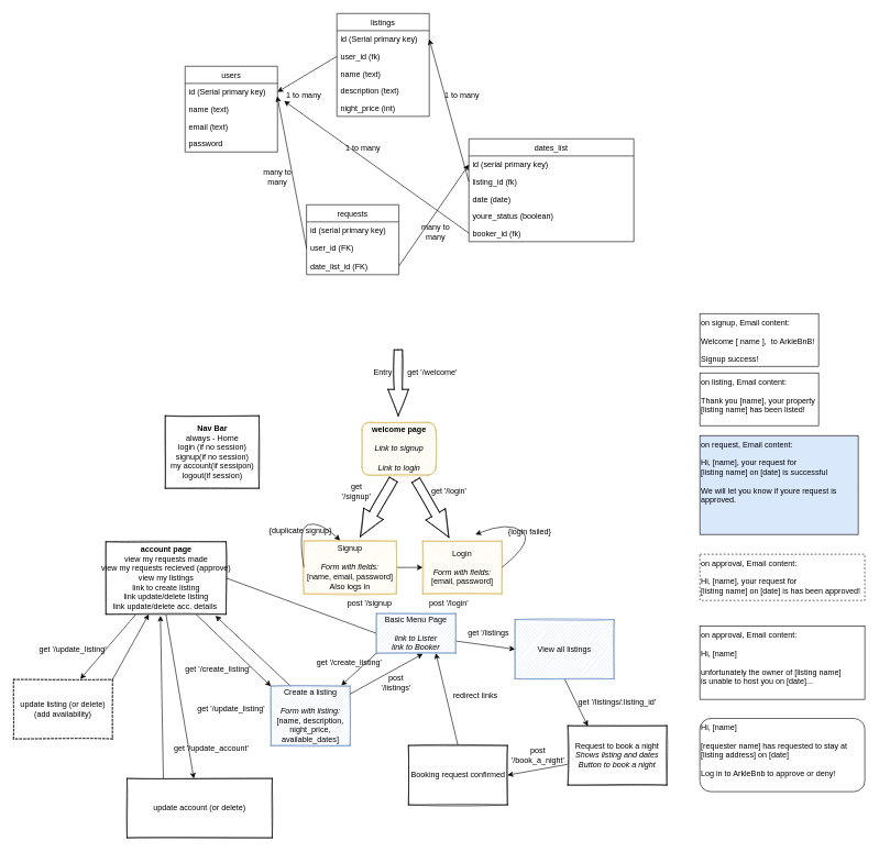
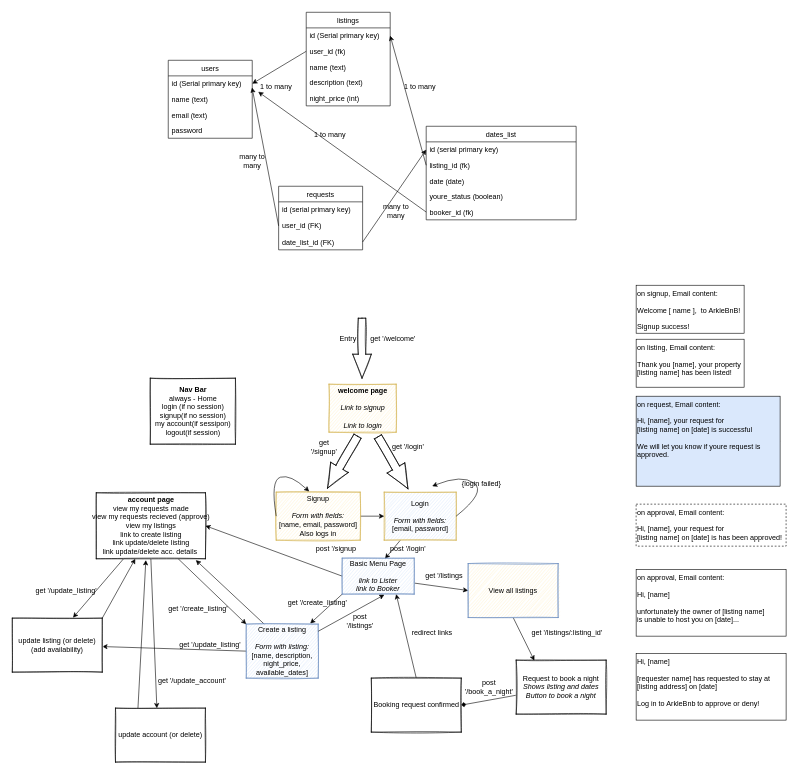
- <mxCell id="33" value="&lt;b&gt;welcome page&lt;/b&gt;&lt;br&gt;&lt;br&gt;&lt;i&gt;Link to signup&lt;br&gt;&lt;/i&gt;&lt;br&gt;&lt;i&gt;Link to login&lt;/i&gt;" style="html=1;sketch=1;fillColor=#fff2cc;strokeColor=#d6b656;rounded=1;" parent="1" vertex="1"><mxGeometry x="548" y="640" width="112" height="80" as="geometry" /></mxCell>
+ <mxCell id="33" value="&lt;b&gt;welcome page&lt;/b&gt;&lt;br&gt;&lt;br&gt;&lt;i&gt;Link to signup&lt;br&gt;&lt;/i&gt;&lt;br&gt;&lt;i&gt;Link to login&lt;/i&gt;" style="html=1;sketch=1;fillColor=#fff2cc;strokeColor=#d6b656;" parent="1" vertex="1"><mxGeometry x="548" y="640" width="112" height="80" as="geometry" /></mxCell>
- <mxCell id="48" value="{duplicate signup}" style="text;html=1;strokeColor=none;fillColor=none;align=center;verticalAlign=middle;whiteSpace=wrap;rounded=0;sketch=1;" parent="1" vertex="1"><mxGeometry x="400" y="790" width="110" height="30" as="geometry" /></mxCell>
- <mxCell id="42" value="Login&lt;br&gt;&lt;br&gt;&lt;i&gt;Form with fields:&lt;br&gt;&lt;/i&gt;[email, password]" style="rounded=0;whiteSpace=wrap;html=1;sketch=1;fillColor=#fff2cc;strokeColor=#d6b656;" parent="1" vertex="1"><mxGeometry x="640" y="820" width="120" height="80" as="geometry" /></mxCell>
+ <mxCell id="42" value="Login&lt;br&gt;&lt;br&gt;&lt;i&gt;Form with fields:&lt;br&gt;&lt;/i&gt;[email, password]" style="rounded=0;whiteSpace=wrap;html=1;sketch=1;fillColor=#dae8fc;strokeColor=#d6b656;" parent="1" vertex="1"><mxGeometry x="640" y="820" width="120" height="80" as="geometry" /></mxCell>
- <mxCell id="51" style="edgeStyle=none;html=1;exitX=0;exitY=0.5;exitDx=0;exitDy=0;entryX=1;entryY=0.5;entryDx=0;entryDy=0;endArrow=none;" parent="1" source="52" target="74" edge="1"><mxGeometry relative="1" as="geometry" /></mxCell>
+ <mxCell id="51" style="edgeStyle=none;html=1;exitX=0;exitY=0.5;exitDx=0;exitDy=0;entryX=1;entryY=0.5;entryDx=0;entryDy=0;" parent="1" source="52" target="74" edge="1"><mxGeometry relative="1" as="geometry" /></mxCell>
+ <mxCell id="41" style="edgeStyle=none;html=1;entryX=0.595;entryY=0.015;entryDx=0;entryDy=0;entryPerimeter=0;" parent="1" source="42" target="52" edge="1"><mxGeometry relative="1" as="geometry" /></mxCell>
- <mxCell id="66" value="View all listings" style="rounded=0;whiteSpace=wrap;html=1;sketch=1;fillColor=#dae8fc;strokeColor=#6c8ebf;" parent="1" vertex="1"><mxGeometry x="780" y="939" width="150" height="90" as="geometry" /></mxCell>
+ <mxCell id="66" value="View all listings" style="rounded=0;whiteSpace=wrap;html=1;sketch=1;fillColor=#fff2cc;strokeColor=#6c8ebf;" parent="1" vertex="1"><mxGeometry x="780" y="939" width="150" height="90" as="geometry" /></mxCell>
- <mxCell id="60" value="get '/listings/:listing_id'" style="text;html=1;strokeColor=none;fillColor=none;align=center;verticalAlign=middle;whiteSpace=wrap;rounded=0;sketch=1;" parent="1" vertex="1"><mxGeometry x="845" y="1050" width="180" height="30" as="geometry" /></mxCell>
+ <mxCell id="60" value="get '/listings/:listing_id'" style="text;html=1;strokeColor=none;fillColor=none;align=center;verticalAlign=middle;whiteSpace=wrap;rounded=0;sketch=1;" parent="1" vertex="1"><mxGeometry x="855" y="1040" width="180" height="30" as="geometry" /></mxCell>
- <mxCell id="77" value="update listing (or delete)&lt;br&gt;(add availability)" style="rounded=0;whiteSpace=wrap;html=1;sketch=1;dashed=1;" parent="1" vertex="1"><mxGeometry x="20" y="1030" width="150" height="90" as="geometry" /></mxCell>
+ <mxCell id="77" value="update listing (or delete)&lt;br&gt;(add availability)" style="rounded=0;whiteSpace=wrap;html=1;sketch=1;" parent="1" vertex="1"><mxGeometry x="20" y="1030" width="150" height="90" as="geometry" /></mxCell>
+ <mxCell id="55" style="edgeStyle=none;html=1;exitX=0;exitY=0.5;exitDx=0;exitDy=0;" parent="1" source="57" target="77" edge="1"><mxGeometry relative="1" as="geometry" /></mxCell>
- <mxCell id="90" value="Hi, [name]&#10;&#10;[requester name] has requested to stay at&#10;[listing address] on [date]&#10;&#10;Log in to ArkleBnb to approve or deny!" style="align=left;verticalAlign=top;rounded=1;" vertex="1" parent="1"><mxGeometry x="1060" y="1089" width="250" height="111" as="geometry" /></mxCell>
+ <mxCell id="90" value="Hi, [name]&#10;&#10;[requester name] has requested to stay at&#10;[listing address] on [date]&#10;&#10;Log in to ArkleBnb to approve or deny!" style="align=left;verticalAlign=top;" vertex="1" parent="1"><mxGeometry x="1060" y="1089" width="250" height="111" as="geometry" /></mxCell>
- <mxCell id="58" style="edgeStyle=none;html=1;entryX=1;entryY=0.5;entryDx=0;entryDy=0;" parent="1" source="59" target="69" edge="1"><mxGeometry relative="1" as="geometry" /></mxCell>
+ <mxCell id="58" style="edgeStyle=none;html=1;entryX=1;entryY=0.5;entryDx=0;entryDy=0;endArrow=diamond;" parent="1" source="59" target="69" edge="1"><mxGeometry relative="1" as="geometry" /></mxCell>
- <mxCell id="79" value="update account (or delete)" style="rounded=0;whiteSpace=wrap;html=1;sketch=1;" parent="1" vertex="1"><mxGeometry x="192" y="1180" width="220" height="90" as="geometry" /></mxCell>
+ <mxCell id="79" value="update account (or delete)" style="rounded=0;whiteSpace=wrap;html=1;sketch=1;" parent="1" vertex="1"><mxGeometry x="192" y="1180" width="150" height="90" as="geometry" /></mxCell>
